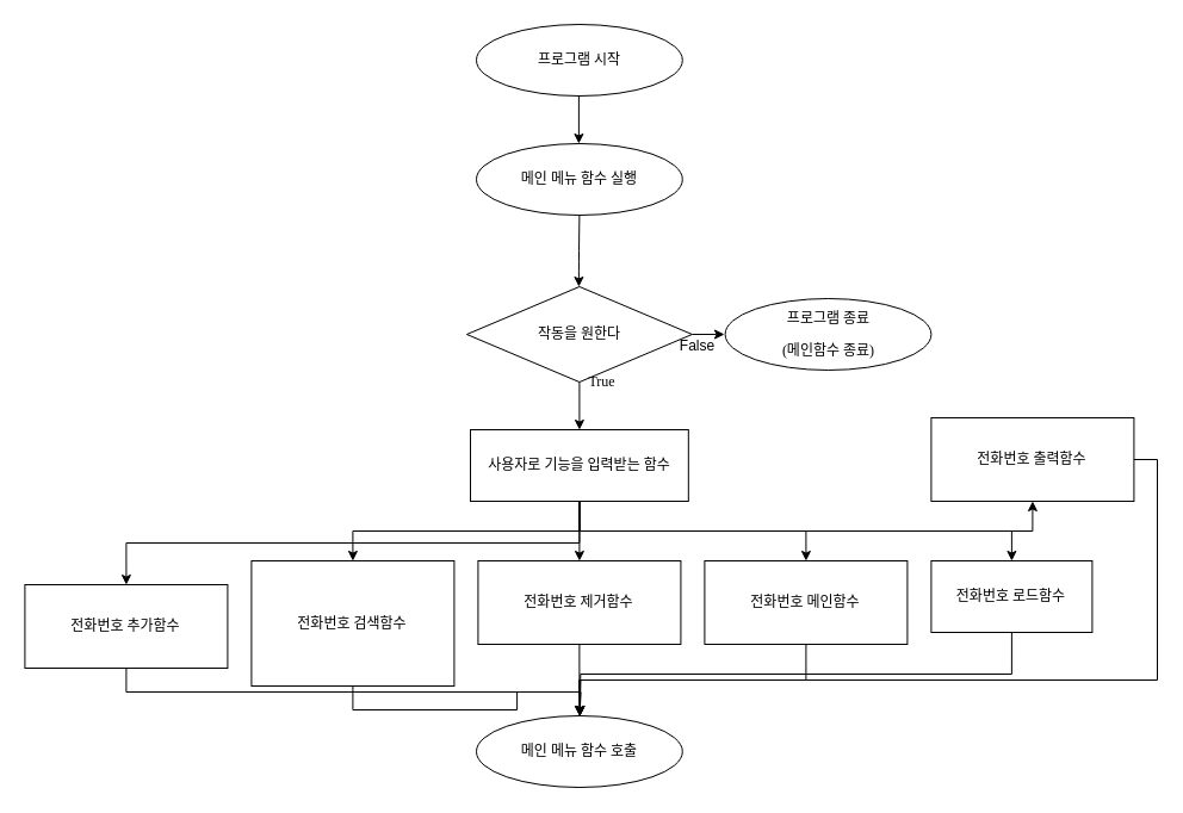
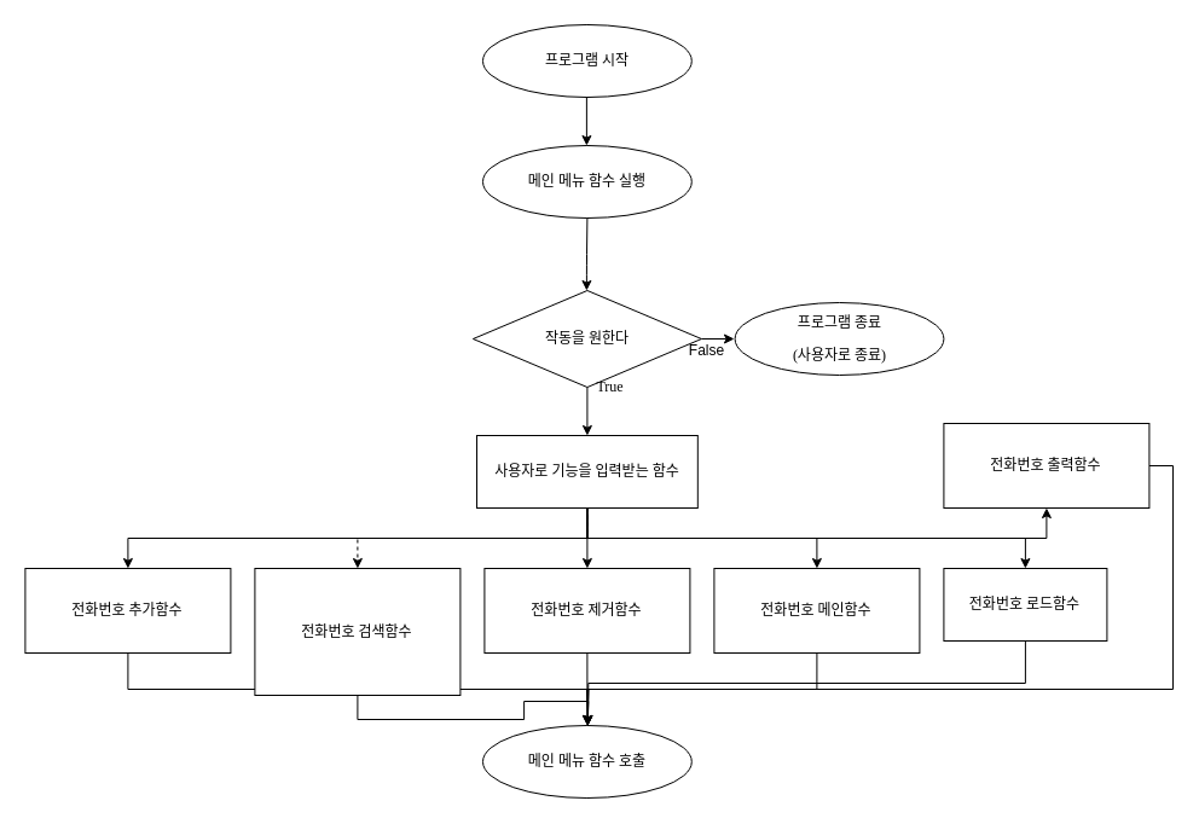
- <mxCell id="27" value="&lt;p&gt;프로그램 종료&lt;/p&gt;&lt;p&gt;(메인함수 종료)&lt;/p&gt;" style="ellipse;whiteSpace=wrap;html=1;fontFamily=나눔스퀘어라운드 Bold;labelBackgroundColor=none;labelBorderColor=none;" vertex="1" parent="1"><mxGeometry x="607.6" y="250" width="172.81" height="60" as="geometry" /></mxCell>
+ <mxCell id="27" value="&lt;p&gt;프로그램 종료&lt;/p&gt;&lt;p&gt;(사용자로 종료)&lt;/p&gt;" style="ellipse;whiteSpace=wrap;html=1;fontFamily=나눔스퀘어라운드 Bold;labelBackgroundColor=none;labelBorderColor=none;" vertex="1" parent="1"><mxGeometry x="607.6" y="250" width="172.81" height="60" as="geometry" /></mxCell>
- <mxCell id="5" style="edgeStyle=orthogonalEdgeStyle;rounded=0;orthogonalLoop=1;jettySize=auto;html=1;exitX=0.5;exitY=1;exitDx=0;exitDy=0;entryX=0.5;entryY=0;entryDx=0;entryDy=0;fontFamily=나눔스퀘어라운드 Bold;" parent="1" source="8" target="14" edge="1"><mxGeometry relative="1" as="geometry" /></mxCell>
+ <mxCell id="5" style="edgeStyle=orthogonalEdgeStyle;rounded=0;orthogonalLoop=1;jettySize=auto;html=1;exitX=0.5;exitY=1;exitDx=0;exitDy=0;entryX=0.5;entryY=0;entryDx=0;entryDy=0;fontFamily=나눔스퀘어라운드 Bold;dashed=1;" parent="1" source="8" target="14" edge="1"><mxGeometry relative="1" as="geometry" /></mxCell>
- <mxCell id="10" value="전화번호 추가함수" style="rounded=0;whiteSpace=wrap;html=1;labelBackgroundColor=none;fontFamily=나눔스퀘어라운드 Bold;" parent="1" vertex="1"><mxGeometry x="20.41" y="490" width="170" height="70" as="geometry" /></mxCell>
+ <mxCell id="10" value="전화번호 추가함수" style="rounded=0;whiteSpace=wrap;html=1;labelBackgroundColor=none;fontFamily=나눔스퀘어라운드 Bold;" parent="1" vertex="1"><mxGeometry x="20.41" y="470" width="170" height="70" as="geometry" /></mxCell>
